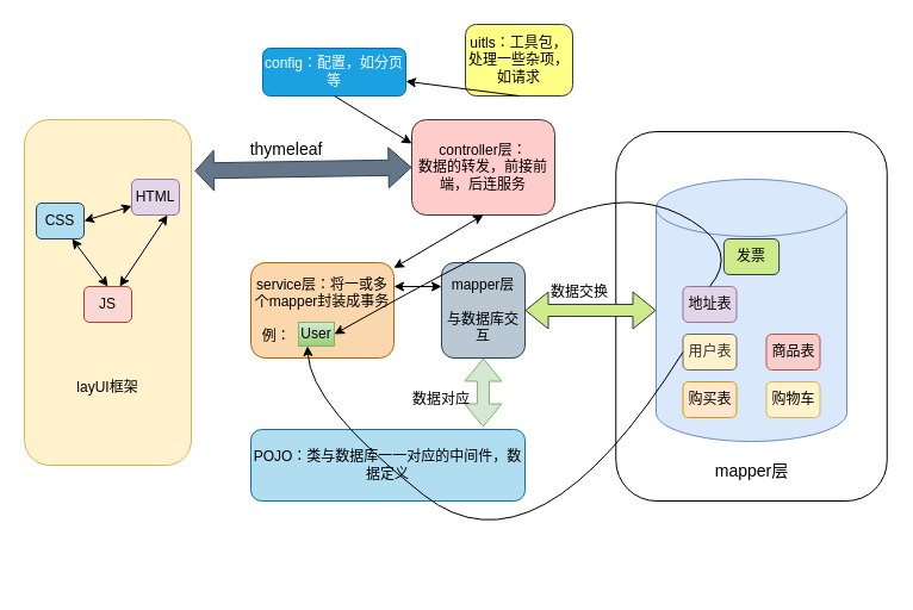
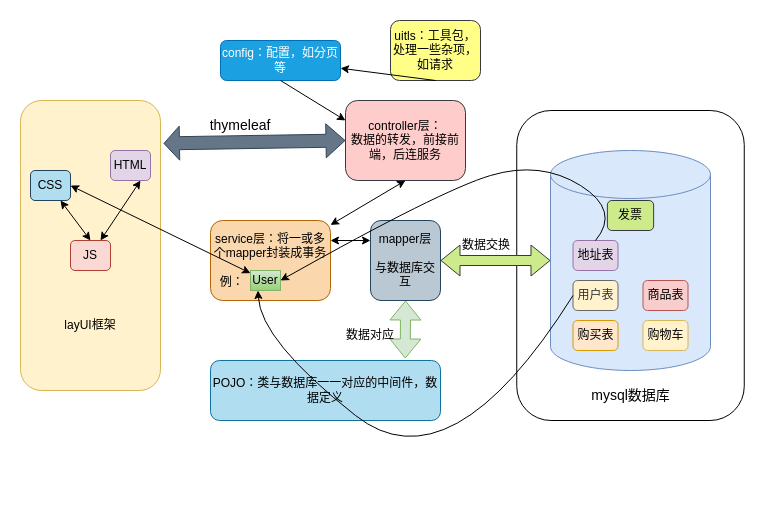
- <mxCell id="35" value="" style="endArrow=classic;startArrow=classic;html=1;rounded=0;entryX=0;entryY=0.75;entryDx=0;entryDy=0;exitX=1;exitY=0.5;exitDx=0;exitDy=0;" edge="1" parent="1" source="30" target="32"><mxGeometry width="50" height="50" relative="1" as="geometry"><mxPoint x="210" y="250" as="sourcePoint" /><mxPoint x="260" y="200" as="targetPoint" /></mxGeometry></mxCell>
+ <mxCell id="35" value="" style="endArrow=classic;startArrow=classic;html=1;rounded=0;exitX=1;exitY=0.5;exitDx=0;exitDy=0;" edge="1" parent="1" source="30" target="19"><mxGeometry width="50" height="50" relative="1" as="geometry"><mxPoint x="210" y="250" as="sourcePoint" /><mxPoint x="260" y="200" as="targetPoint" /></mxGeometry></mxCell>
- <mxCell id="16" value="&lt;font style=&quot;font-size: 14px;&quot;&gt;mapper层&lt;/font&gt;" style="text;html=1;strokeColor=none;fillColor=none;align=center;verticalAlign=middle;whiteSpace=wrap;rounded=0;" vertex="1" parent="1"><mxGeometry x="581.57" y="380" width="96.87" height="30" as="geometry" /></mxCell>
+ <mxCell id="16" value="&lt;font style=&quot;font-size: 14px;&quot;&gt;mysql数据库&lt;/font&gt;" style="text;html=1;strokeColor=none;fillColor=none;align=center;verticalAlign=middle;whiteSpace=wrap;rounded=0;" vertex="1" parent="1"><mxGeometry x="581.57" y="380" width="96.87" height="30" as="geometry" /></mxCell>
